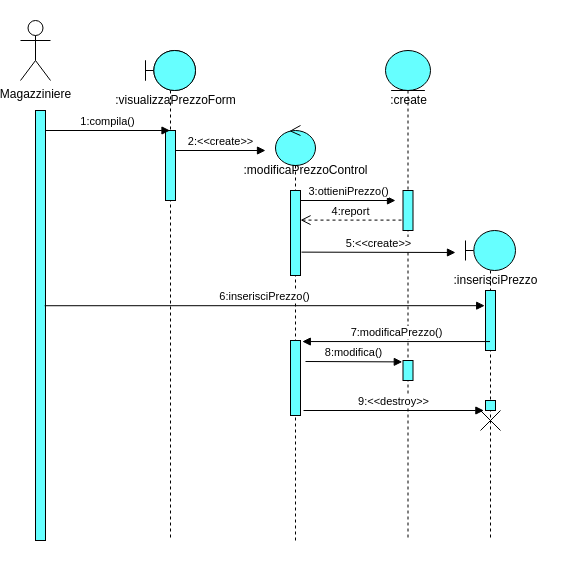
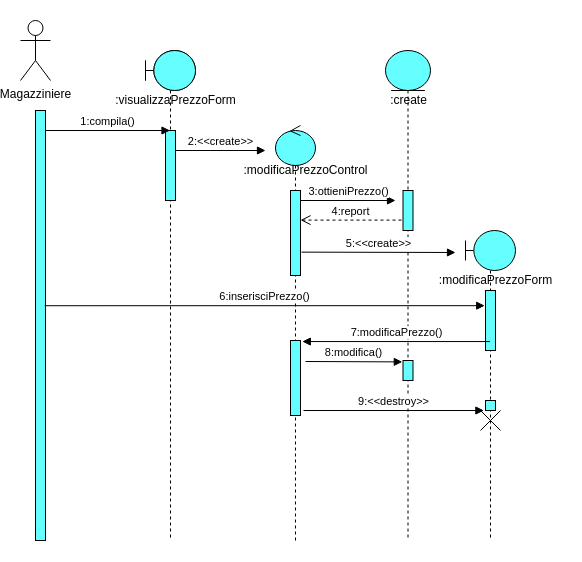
- <mxCell id="24" value=":inserisciPrezzo" style="text;html=1;align=center;verticalAlign=middle;resizable=0;points=[];autosize=1;" parent="1" vertex="1"><mxGeometry x="430" y="270" width="130" height="20" as="geometry" /></mxCell>
+ <mxCell id="24" value=":modificaPrezzoForm" style="text;html=1;align=center;verticalAlign=middle;resizable=0;points=[];autosize=1;" parent="1" vertex="1"><mxGeometry x="430" y="270" width="130" height="20" as="geometry" /></mxCell>
